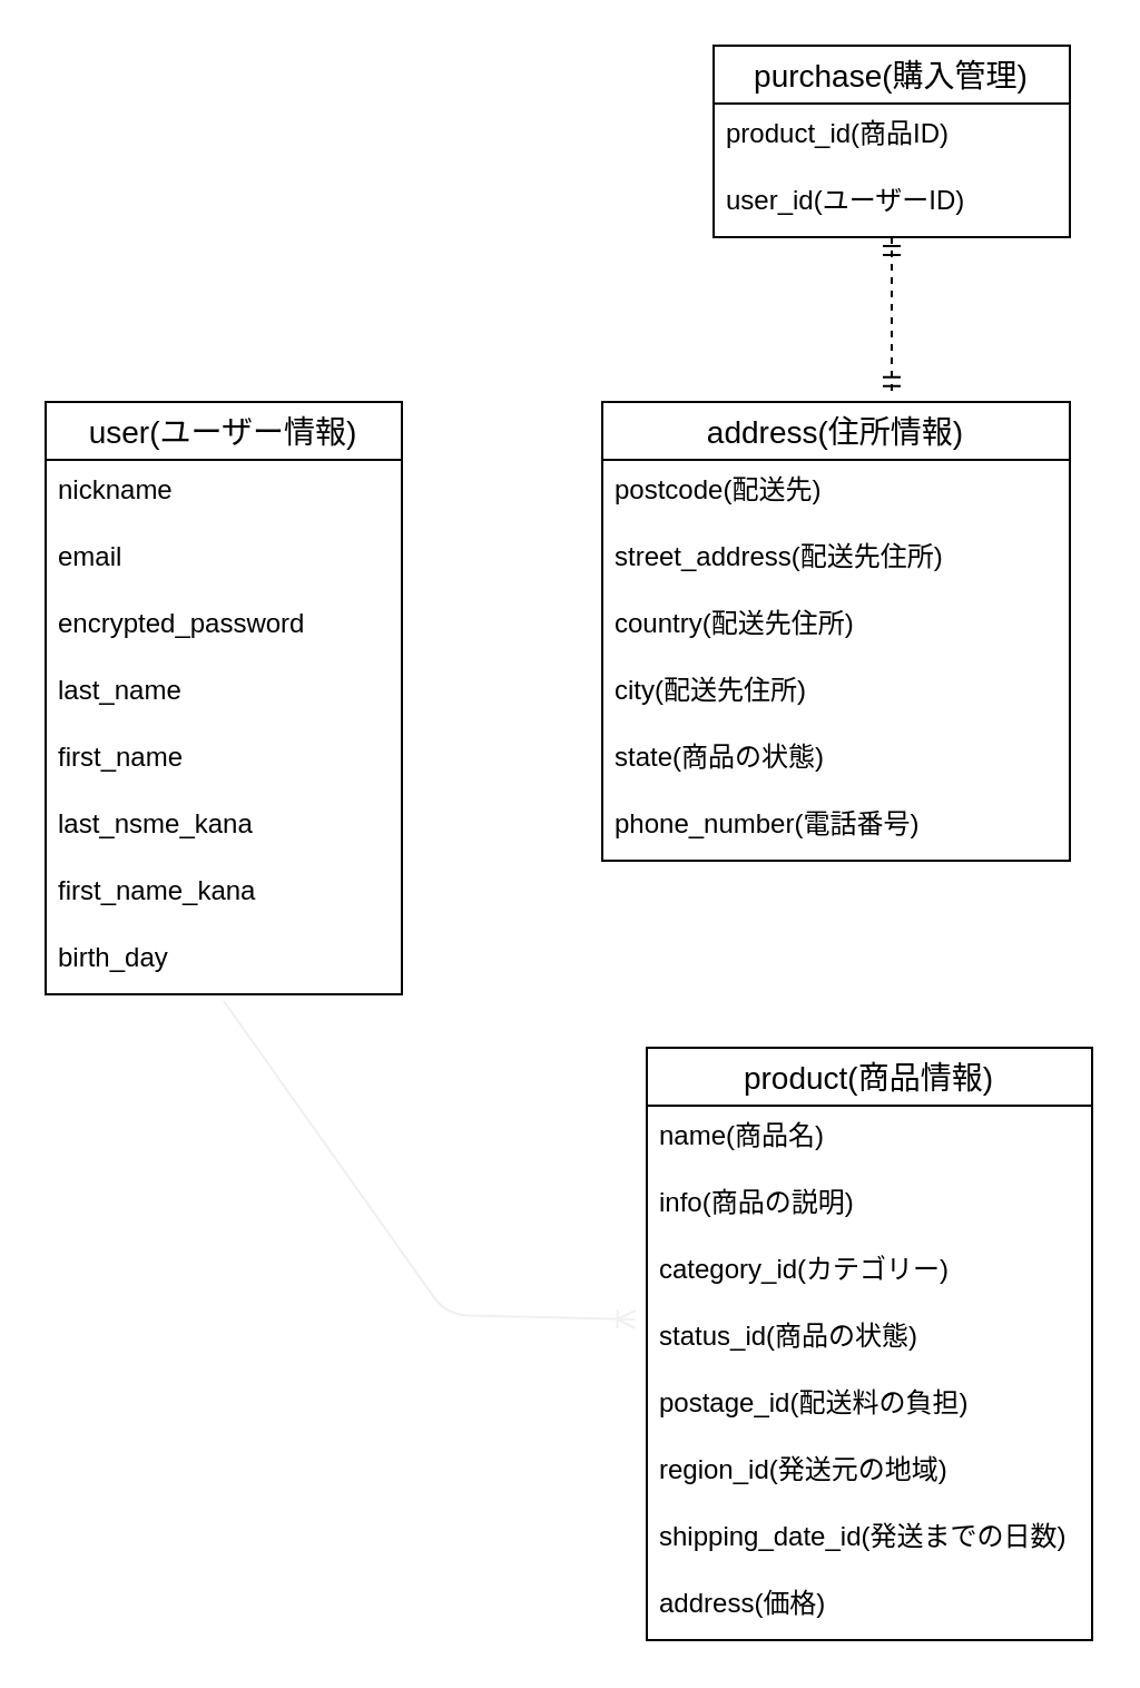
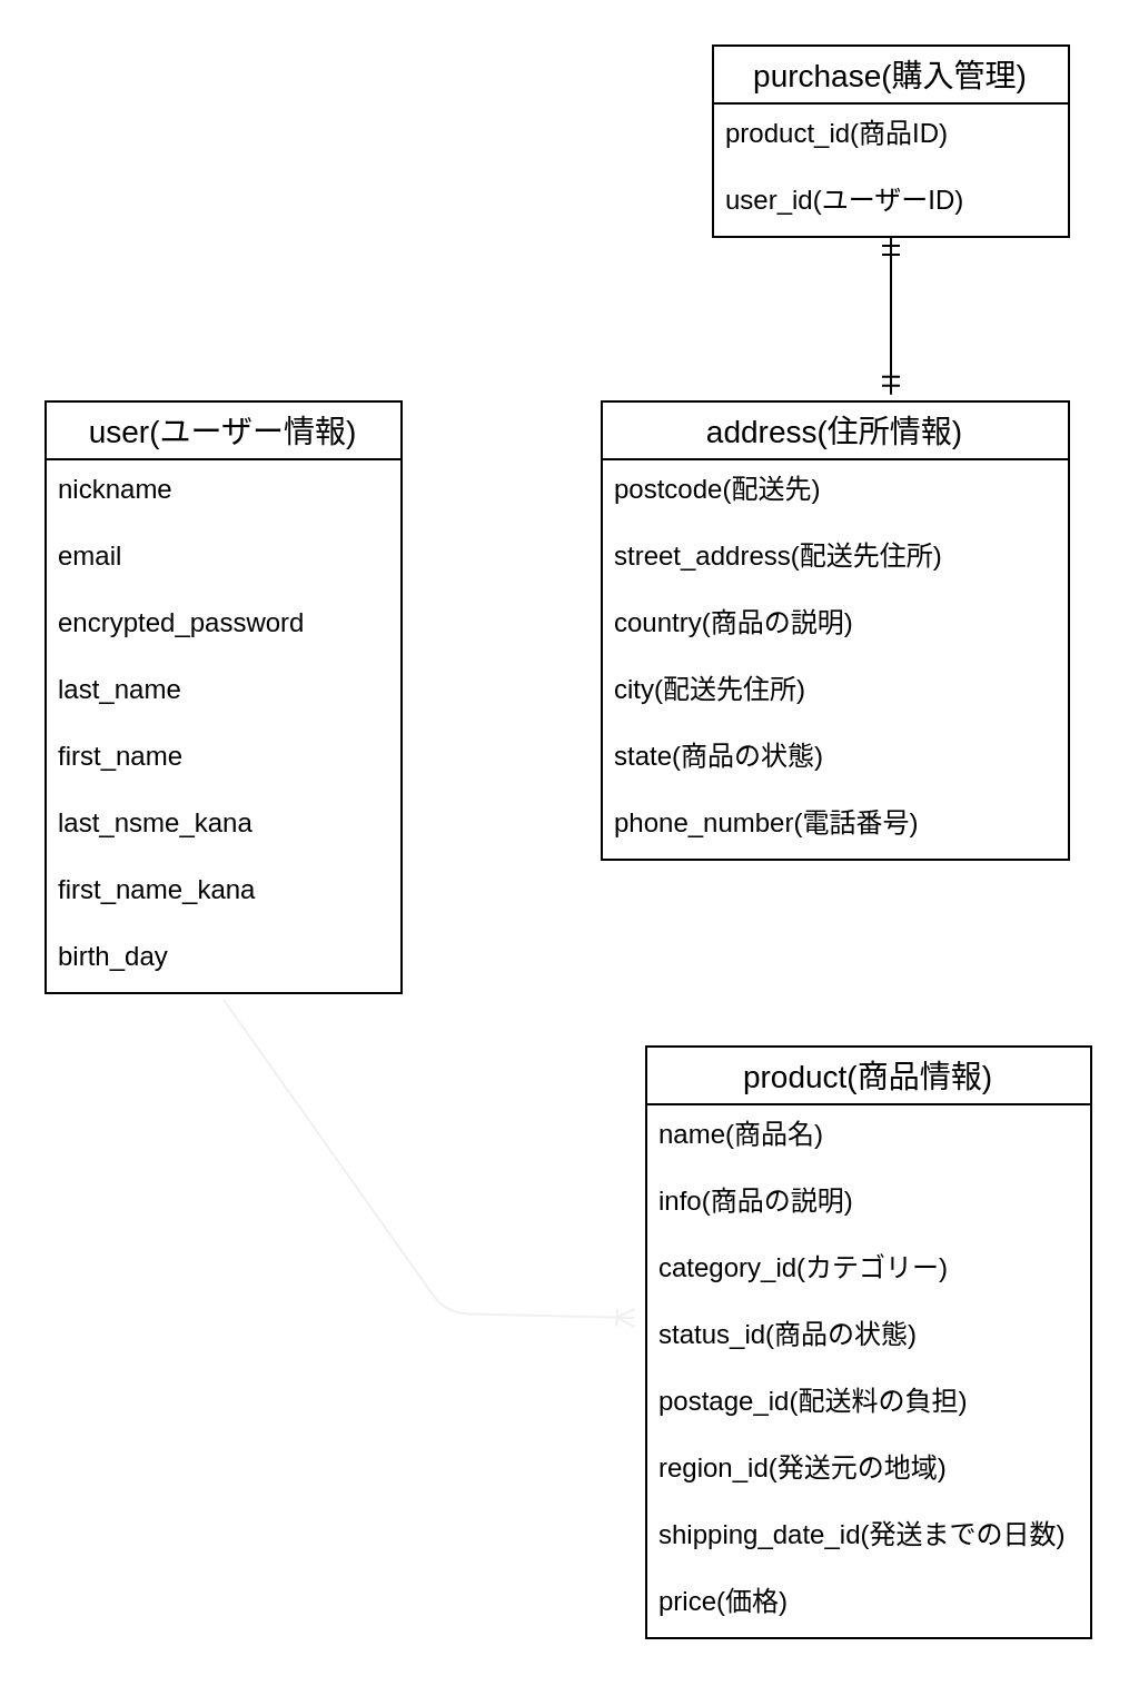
- <mxCell id="31" value="" style="fontSize=12;html=1;endArrow=ERmandOne;startArrow=ERmandOne;exitX=0.5;exitY=1;exitDx=0;exitDy=0;exitPerimeter=0;entryX=0.619;entryY=-0.015;entryDx=0;entryDy=0;entryPerimeter=0;dashed=1;" parent="1" source="30" target="11" edge="1"><mxGeometry width="100" height="100" relative="1" as="geometry"><mxPoint x="400" y="29.99" as="sourcePoint" /><mxPoint x="504" y="150" as="targetPoint" /></mxGeometry></mxCell>
+ <mxCell id="31" value="" style="fontSize=12;html=1;endArrow=ERmandOne;startArrow=ERmandOne;exitX=0.5;exitY=1;exitDx=0;exitDy=0;exitPerimeter=0;entryX=0.619;entryY=-0.015;entryDx=0;entryDy=0;entryPerimeter=0;" parent="1" source="30" target="11" edge="1"><mxGeometry width="100" height="100" relative="1" as="geometry"><mxPoint x="400" y="29.99" as="sourcePoint" /><mxPoint x="504" y="150" as="targetPoint" /></mxGeometry></mxCell>
- <mxCell id="14" value="country(配送先住所)" style="text;strokeColor=none;fillColor=none;spacingLeft=4;spacingRight=4;overflow=hidden;rotatable=0;points=[[0,0.5],[1,0.5]];portConstraint=eastwest;fontSize=12;" parent="11" vertex="1"><mxGeometry y="86" width="210" height="30" as="geometry" /></mxCell>
+ <mxCell id="14" value="country(商品の説明)" style="text;strokeColor=none;fillColor=none;spacingLeft=4;spacingRight=4;overflow=hidden;rotatable=0;points=[[0,0.5],[1,0.5]];portConstraint=eastwest;fontSize=12;" parent="11" vertex="1"><mxGeometry y="86" width="210" height="30" as="geometry" /></mxCell>
- <mxCell id="26" value="address(価格)" style="text;strokeColor=none;fillColor=none;spacingLeft=4;spacingRight=4;overflow=hidden;rotatable=0;points=[[0,0.5],[1,0.5]];portConstraint=eastwest;fontSize=12;" parent="18" vertex="1"><mxGeometry y="236" width="200" height="30" as="geometry" /></mxCell>
+ <mxCell id="26" value="price(価格)" style="text;strokeColor=none;fillColor=none;spacingLeft=4;spacingRight=4;overflow=hidden;rotatable=0;points=[[0,0.5],[1,0.5]];portConstraint=eastwest;fontSize=12;" parent="18" vertex="1"><mxGeometry y="236" width="200" height="30" as="geometry" /></mxCell>
